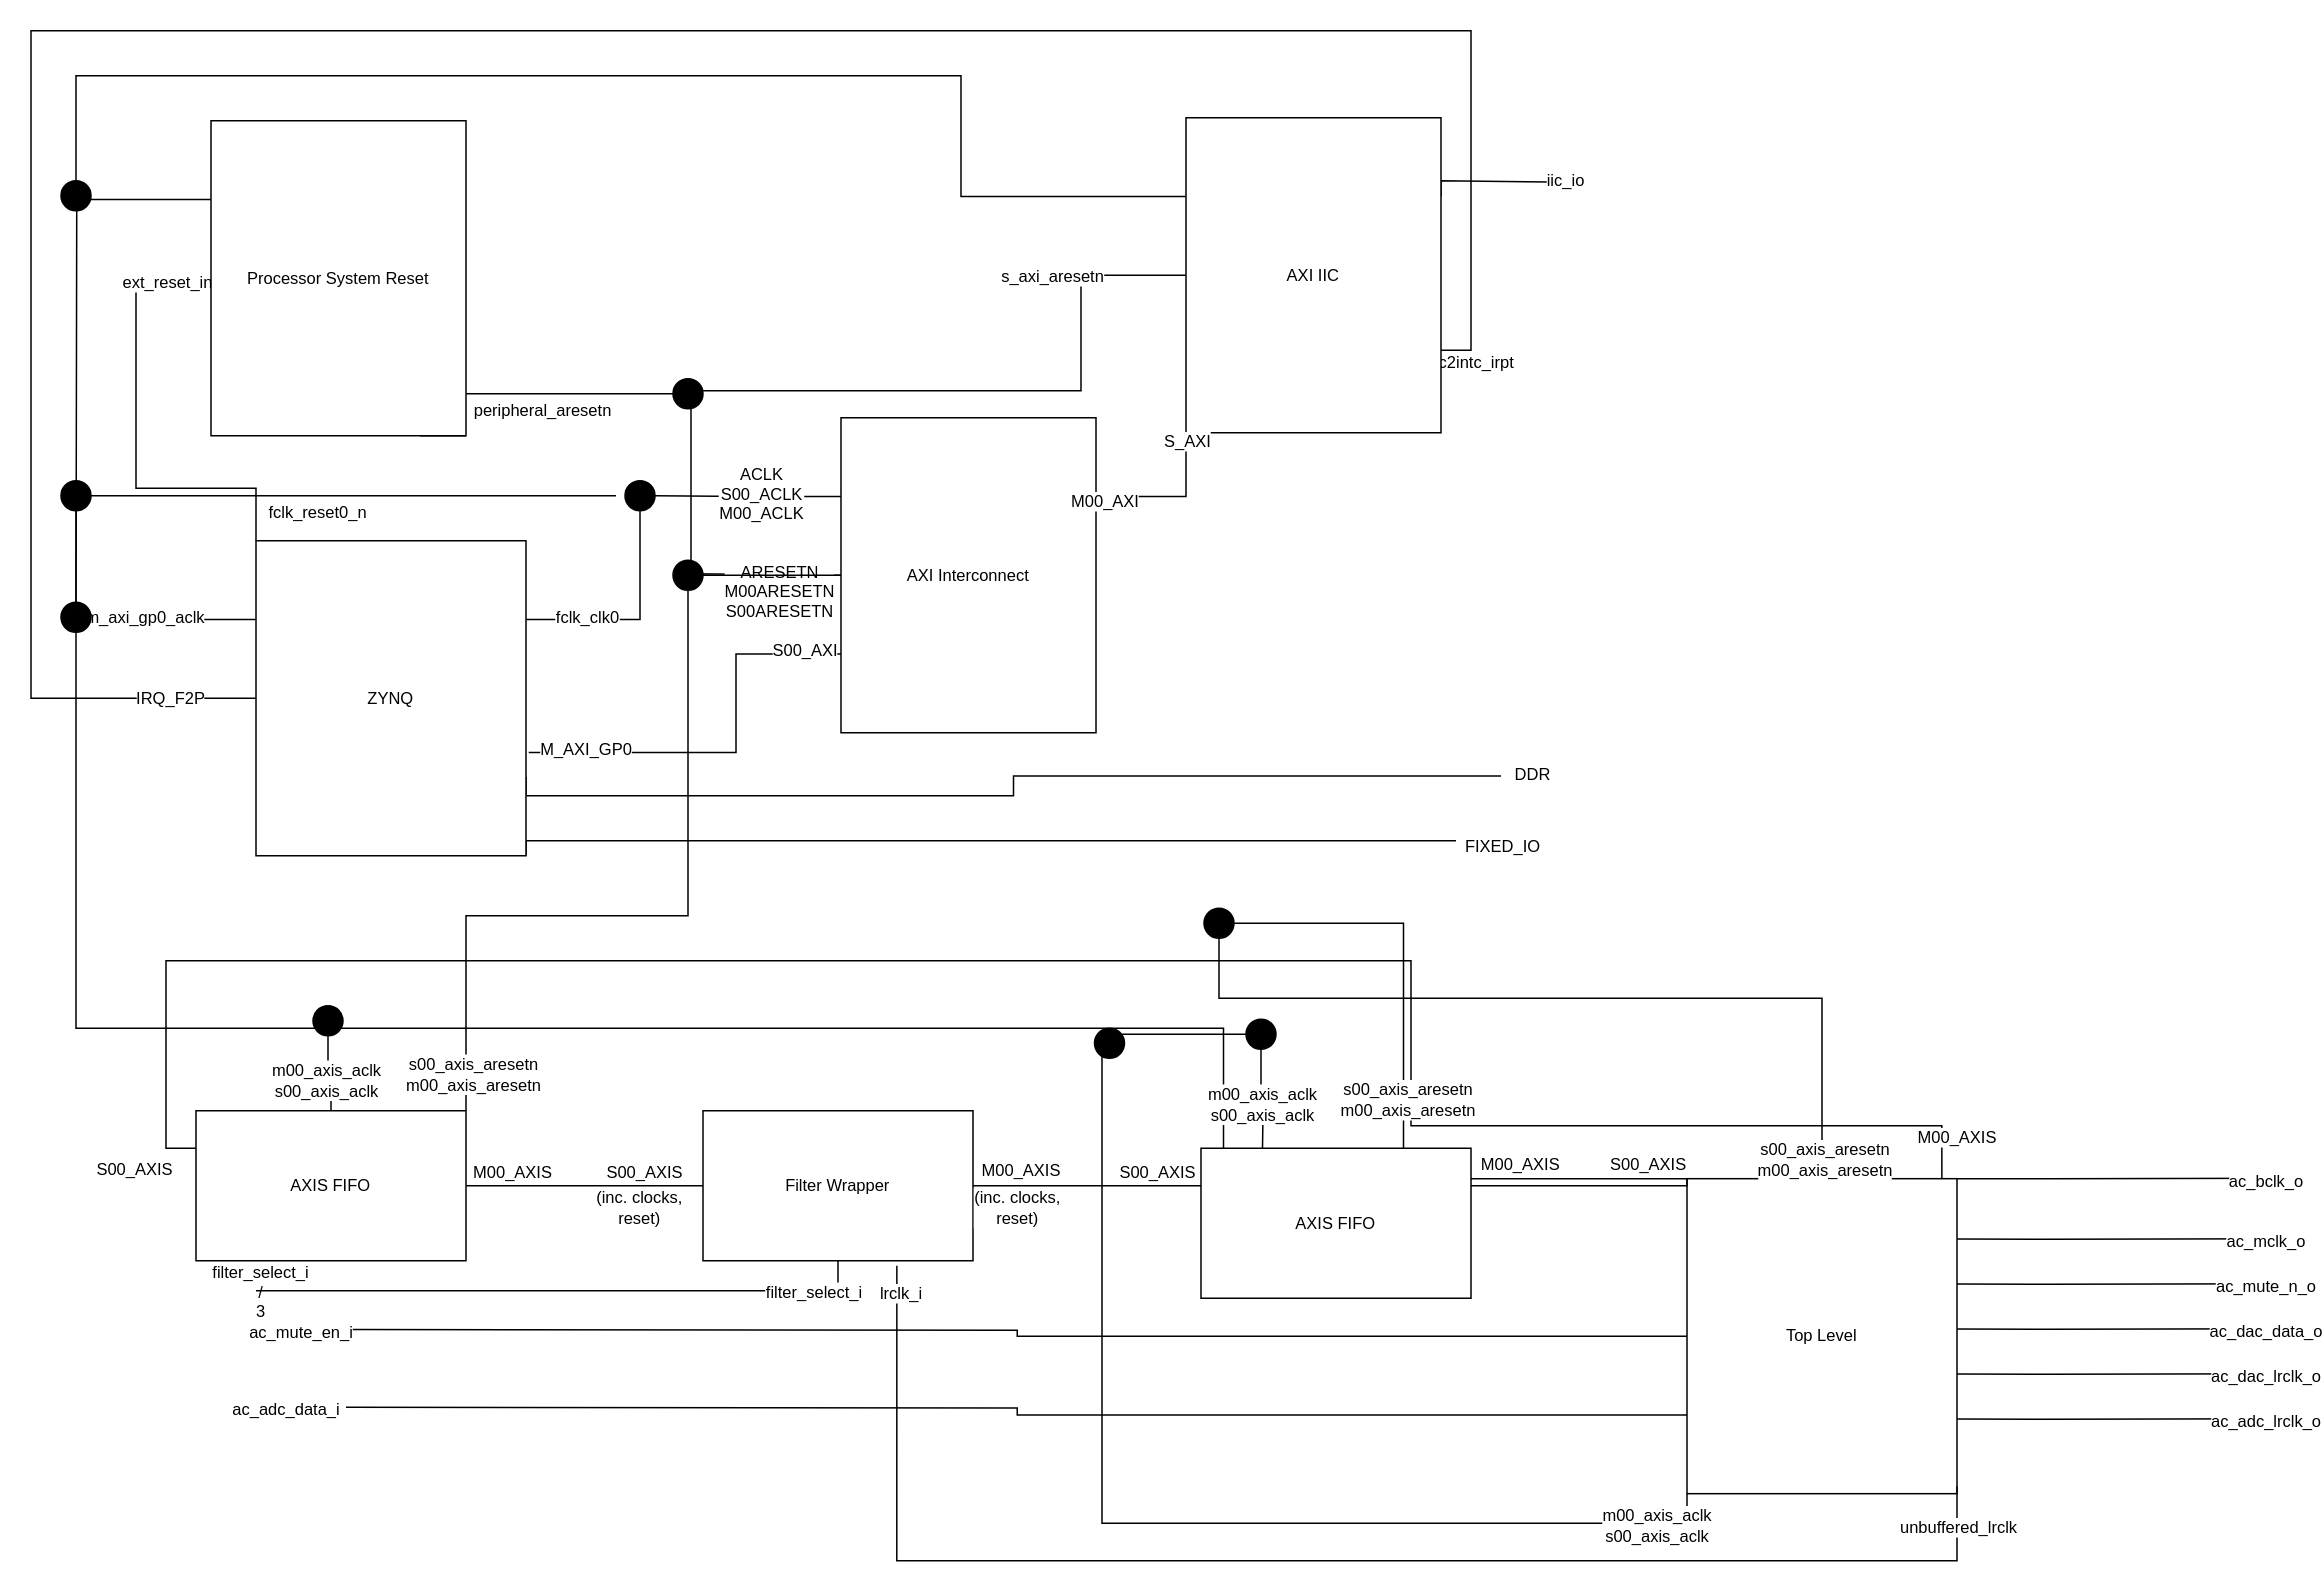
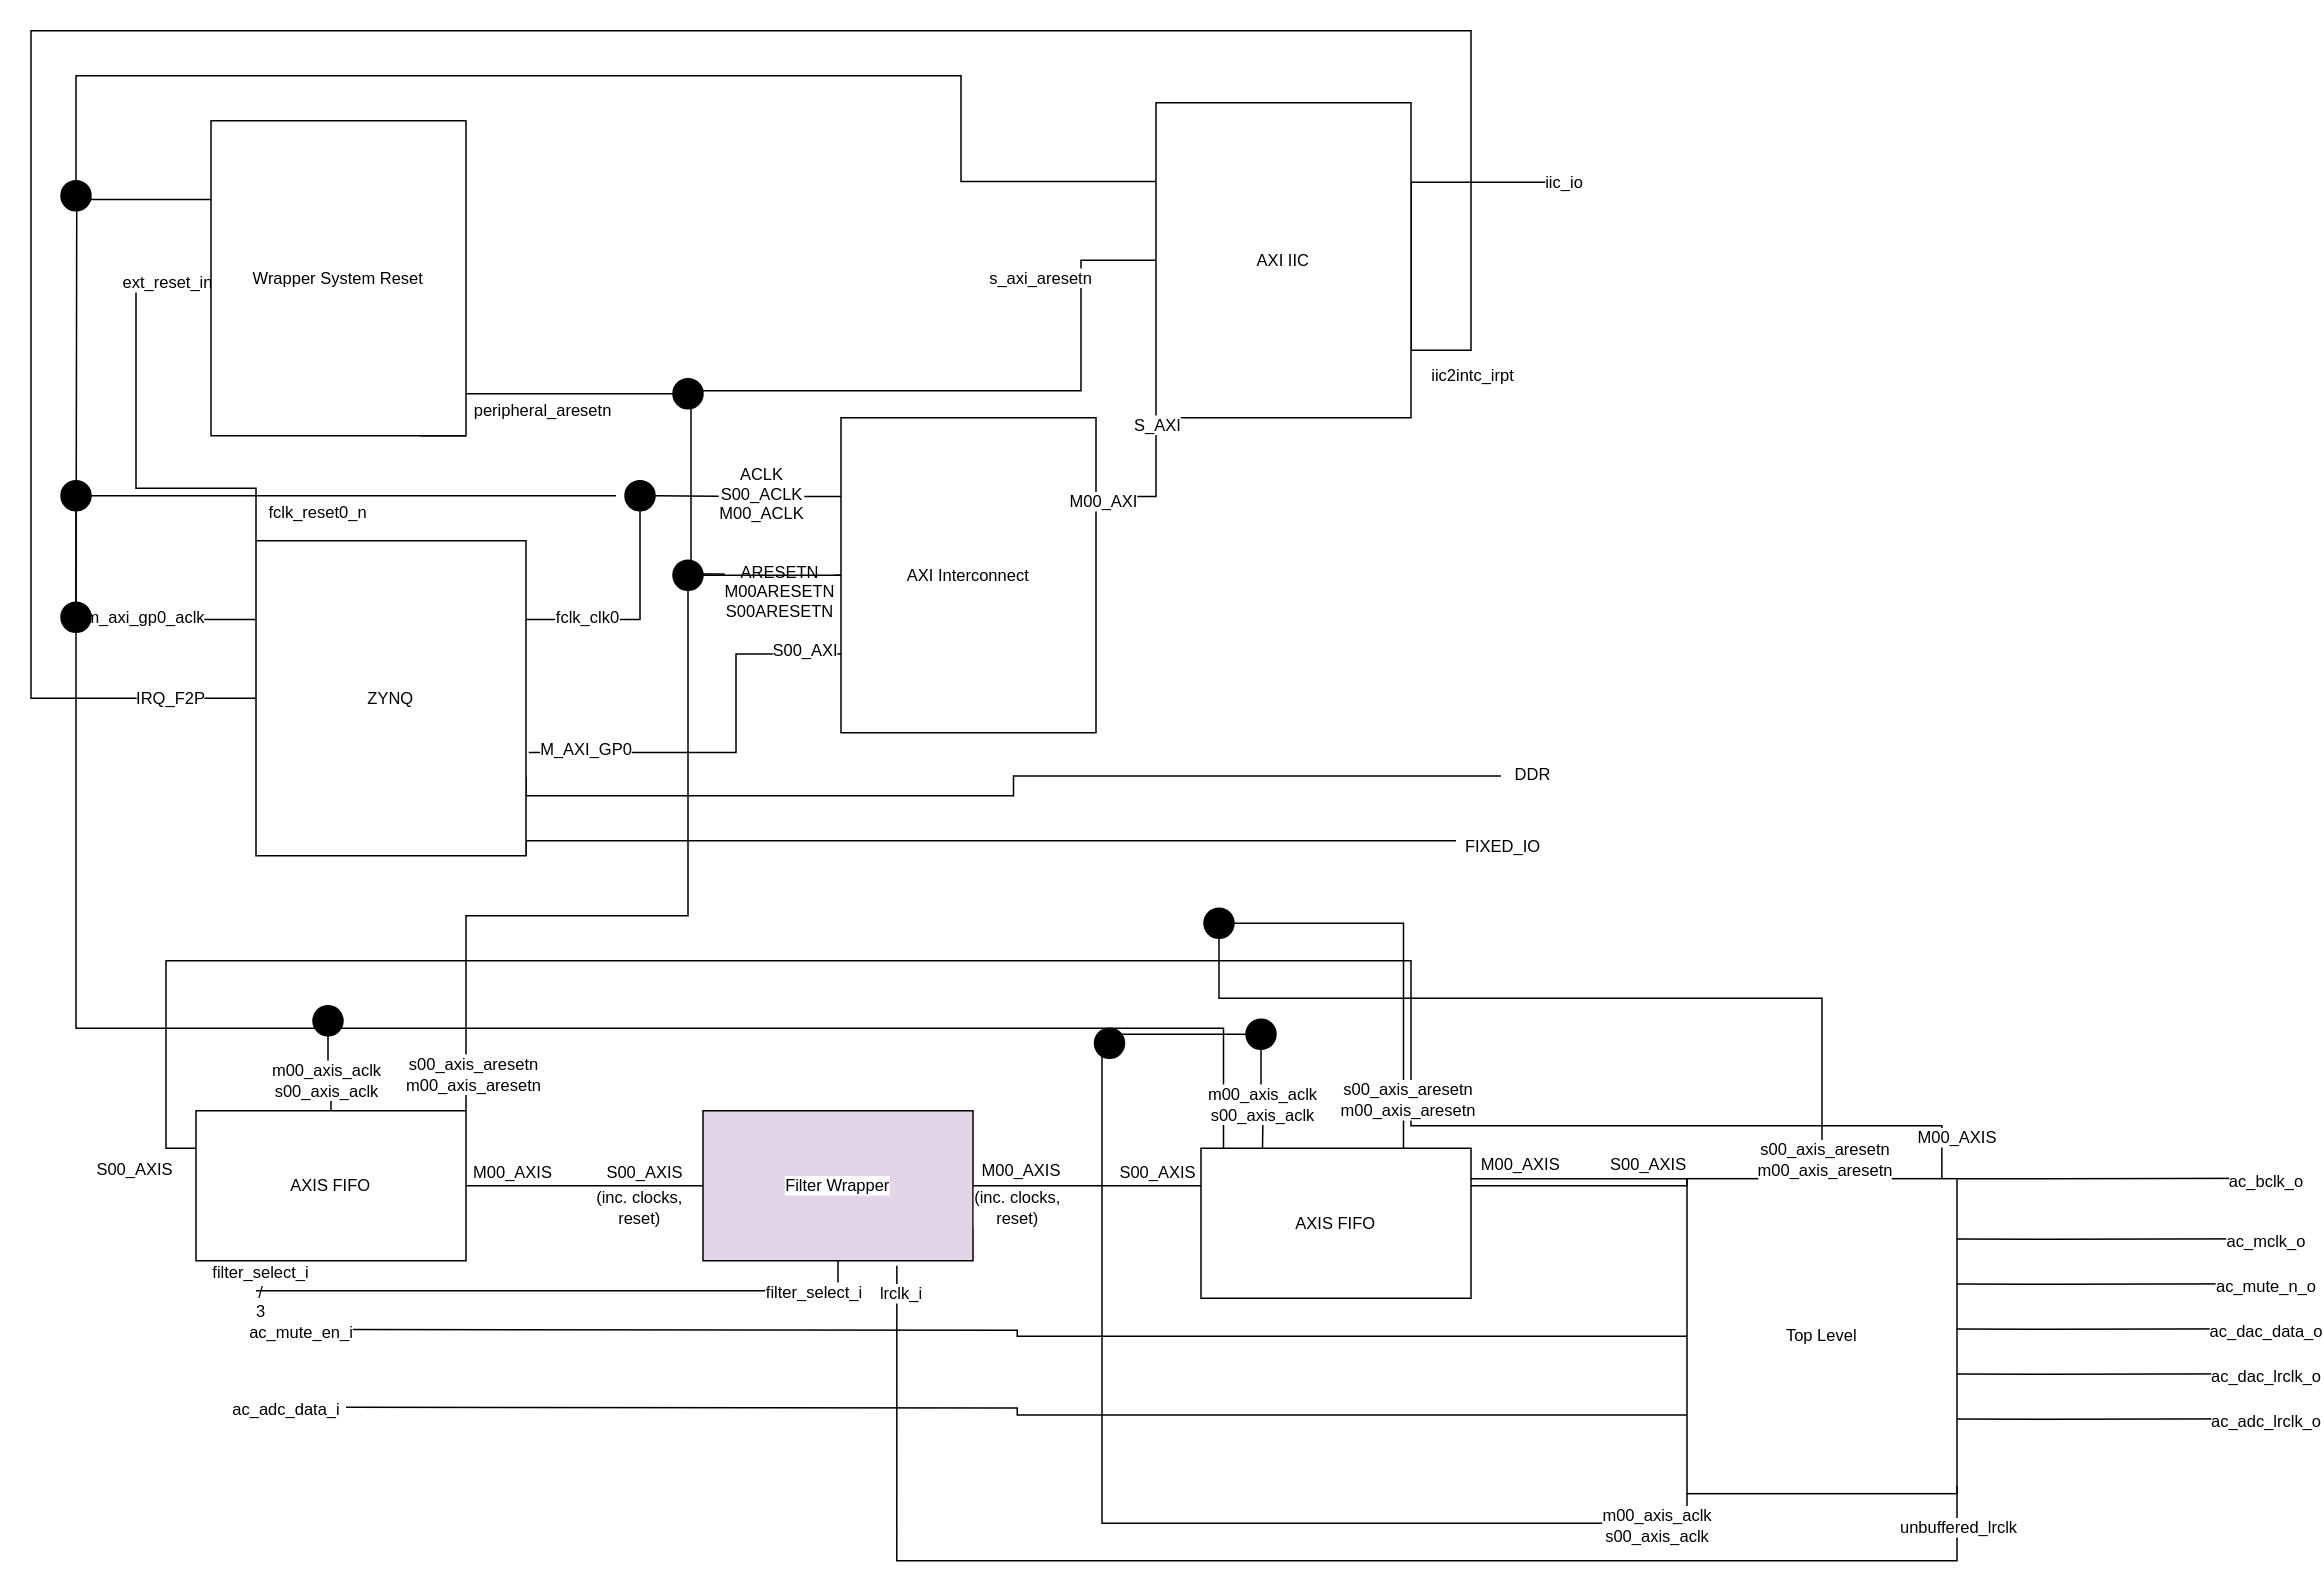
- <mxCell id="31" value="AXI IIC" style="whiteSpace=wrap;html=1;fontFamily=Helvetica;fontSize=11;fontColor=default;labelBackgroundColor=default;" parent="1" vertex="1"><mxGeometry x="790" y="78" width="170" height="210" as="geometry" /></mxCell>
+ <mxCell id="31" value="AXI IIC" style="whiteSpace=wrap;html=1;fontFamily=Helvetica;fontSize=11;fontColor=default;labelBackgroundColor=default;" parent="1" vertex="1"><mxGeometry x="770" y="68" width="170" height="210" as="geometry" /></mxCell>
- <mxCell id="22" value="Processor System Reset" style="whiteSpace=wrap;html=1;fontFamily=Helvetica;fontSize=11;fontColor=default;labelBackgroundColor=default;" parent="1" vertex="1"><mxGeometry x="140" y="80" width="170" height="210" as="geometry" /></mxCell>
+ <mxCell id="22" value="Wrapper System Reset" style="whiteSpace=wrap;html=1;fontFamily=Helvetica;fontSize=11;fontColor=default;labelBackgroundColor=default;" parent="1" vertex="1"><mxGeometry x="140" y="80" width="170" height="210" as="geometry" /></mxCell>
- <mxCell id="93" value="Filter Wrapper" style="whiteSpace=wrap;html=1;fontFamily=Helvetica;fontSize=11;fontColor=default;labelBackgroundColor=default;" vertex="1" parent="1"><mxGeometry x="468" y="740" width="180" height="100" as="geometry" /></mxCell>
+ <mxCell id="93" value="Filter Wrapper" style="whiteSpace=wrap;html=1;fontFamily=Helvetica;fontSize=11;fontColor=default;labelBackgroundColor=default;fillColor=#e1d5e7;" vertex="1" parent="1"><mxGeometry x="468" y="740" width="180" height="100" as="geometry" /></mxCell>
